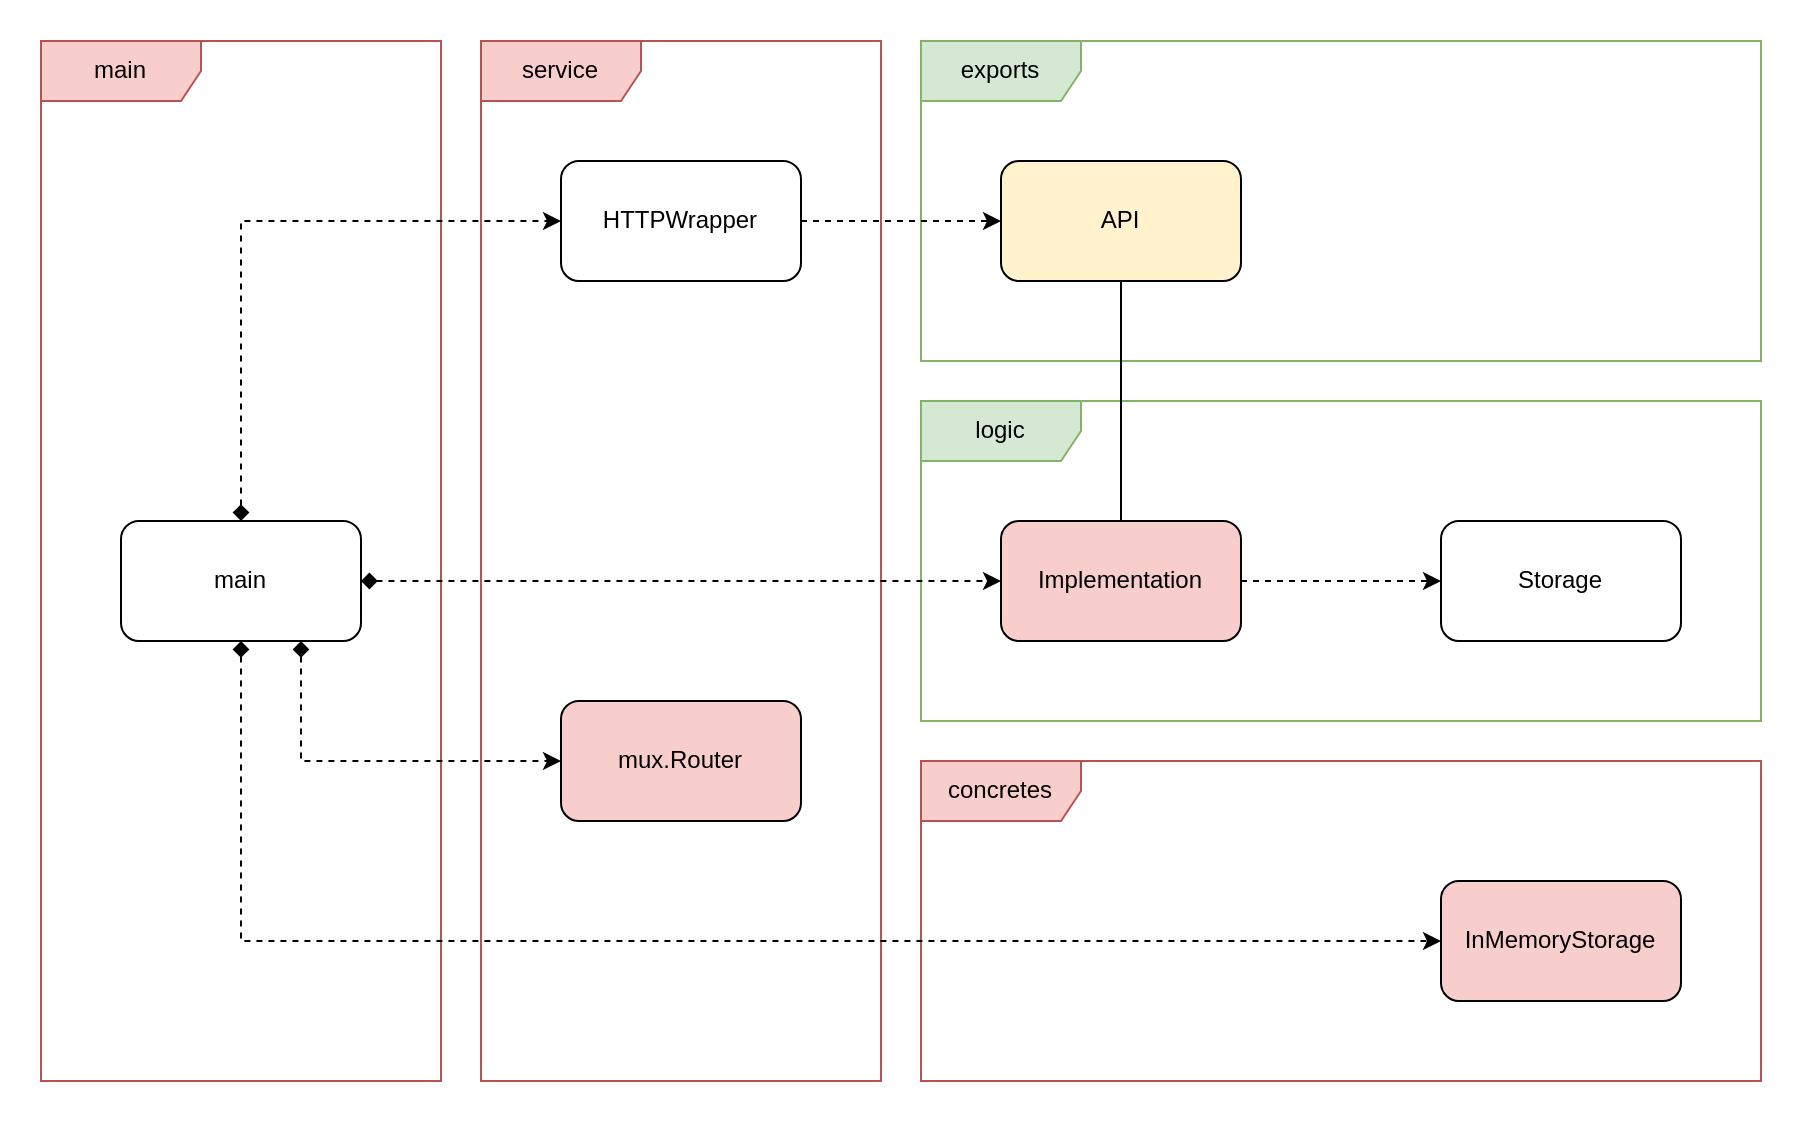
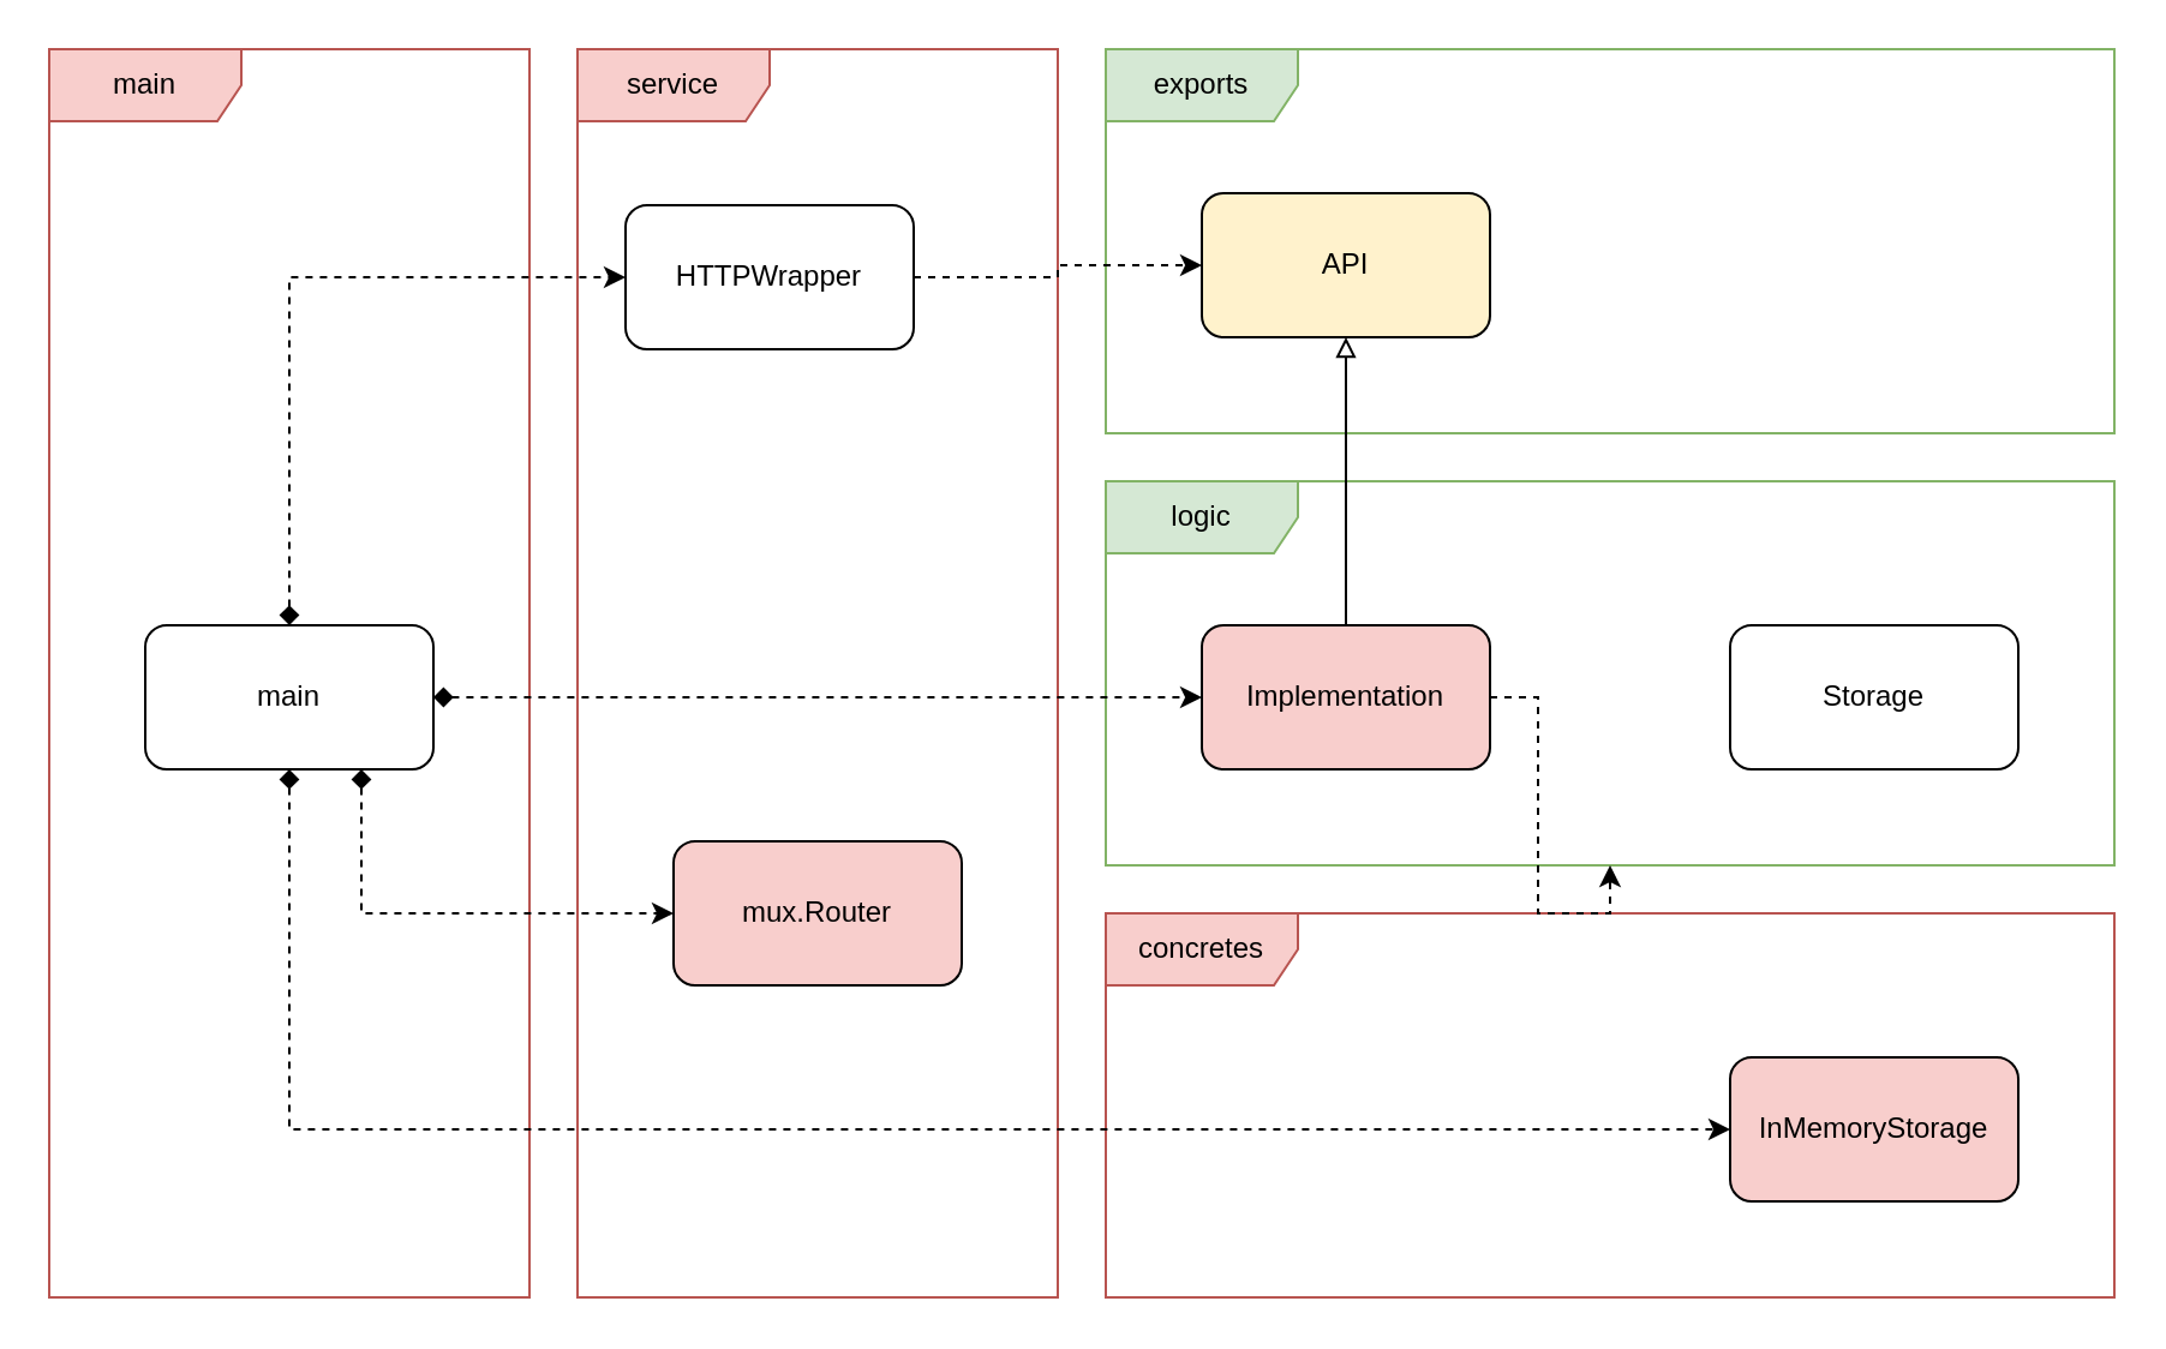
- <mxCell id="12" value="HTTPWrapper" style="rounded=1;whiteSpace=wrap;html=1;" vertex="1" parent="1"><mxGeometry x="280" y="80" width="120" height="60" as="geometry" /></mxCell>
+ <mxCell id="12" value="HTTPWrapper" style="rounded=1;whiteSpace=wrap;html=1;" vertex="1" parent="1"><mxGeometry x="260" y="85" width="120" height="60" as="geometry" /></mxCell>
- <mxCell id="7" style="edgeStyle=orthogonalEdgeStyle;rounded=0;orthogonalLoop=1;jettySize=auto;html=1;exitX=0.5;exitY=0;exitDx=0;exitDy=0;entryX=0.5;entryY=1;entryDx=0;entryDy=0;startArrow=none;startFill=0;endArrow=none;endFill=0;" edge="1" parent="1" source="8" target="13"><mxGeometry relative="1" as="geometry" /></mxCell>
+ <mxCell id="7" style="edgeStyle=orthogonalEdgeStyle;rounded=0;orthogonalLoop=1;jettySize=auto;html=1;exitX=0.5;exitY=0;exitDx=0;exitDy=0;entryX=0.5;entryY=1;entryDx=0;entryDy=0;startArrow=none;startFill=0;endArrow=block;endFill=0;" edge="1" parent="1" source="8" target="13"><mxGeometry relative="1" as="geometry" /></mxCell>
- <mxCell id="6" style="edgeStyle=orthogonalEdgeStyle;rounded=0;orthogonalLoop=1;jettySize=auto;html=1;exitX=1;exitY=0.5;exitDx=0;exitDy=0;entryX=0;entryY=0.5;entryDx=0;entryDy=0;endArrow=classic;endFill=1;startArrow=none;startFill=0;dashed=1;" edge="1" parent="1" source="8" target="9"><mxGeometry relative="1" as="geometry" /></mxCell>
+ <mxCell id="6" style="edgeStyle=orthogonalEdgeStyle;rounded=0;orthogonalLoop=1;jettySize=auto;html=1;exitX=1;exitY=0.5;exitDx=0;exitDy=0;endArrow=classic;endFill=1;startArrow=none;startFill=0;dashed=1;" edge="1" parent="1" source="8" target="4"><mxGeometry relative="1" as="geometry" /></mxCell>
